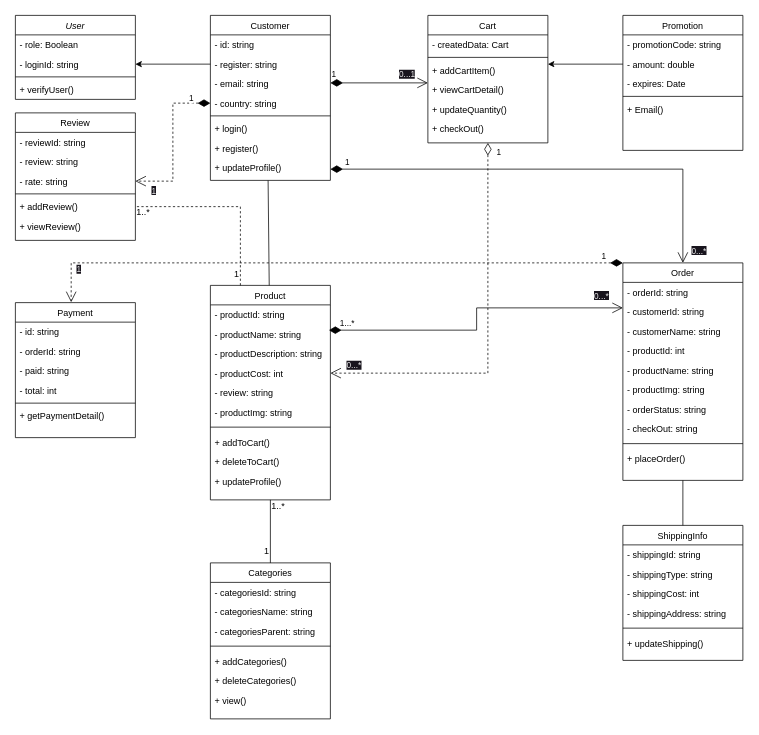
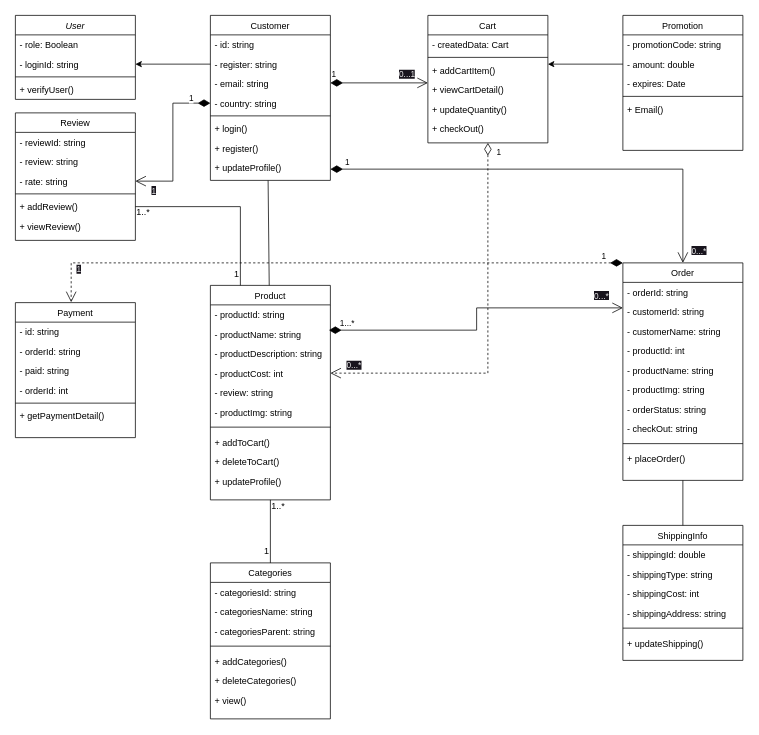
- <mxCell id="97" value="1" style="endArrow=open;html=1;endSize=12;startArrow=diamondThin;startSize=14;startFill=1;edgeStyle=orthogonalEdgeStyle;align=left;verticalAlign=bottom;rounded=0;entryX=1;entryY=0.5;entryDx=0;entryDy=0;dashed=1;" edge="1" parent="1" source="11" target="93"><mxGeometry x="-0.706" y="3" relative="1" as="geometry"><mxPoint x="450" y="120" as="sourcePoint" /><mxPoint x="580" y="120" as="targetPoint" /><mxPoint as="offset" /></mxGeometry></mxCell>
+ <mxCell id="97" value="1" style="endArrow=open;html=1;endSize=12;startArrow=diamondThin;startSize=14;startFill=1;edgeStyle=orthogonalEdgeStyle;align=left;verticalAlign=bottom;rounded=0;entryX=1;entryY=0.5;entryDx=0;entryDy=0;" edge="1" parent="1" source="11" target="93"><mxGeometry x="-0.706" y="3" relative="1" as="geometry"><mxPoint x="450" y="120" as="sourcePoint" /><mxPoint x="580" y="120" as="targetPoint" /><mxPoint as="offset" /></mxGeometry></mxCell>
- <mxCell id="99" value="" style="endArrow=none;html=1;rounded=0;entryX=1;entryY=0.5;entryDx=0;entryDy=0;exitX=0.25;exitY=0;exitDx=0;exitDy=0;dashed=1;" edge="1" parent="1" source="26" target="95"><mxGeometry width="50" height="50" relative="1" as="geometry"><mxPoint x="920" y="710" as="sourcePoint" /><mxPoint x="920" y="650" as="targetPoint" /><Array as="points"><mxPoint x="320" y="275" /></Array></mxGeometry></mxCell>
+ <mxCell id="99" value="" style="endArrow=none;html=1;rounded=0;entryX=1;entryY=0.5;entryDx=0;entryDy=0;exitX=0.25;exitY=0;exitDx=0;exitDy=0;" edge="1" parent="1" source="26" target="95"><mxGeometry width="50" height="50" relative="1" as="geometry"><mxPoint x="920" y="710" as="sourcePoint" /><mxPoint x="920" y="650" as="targetPoint" /><Array as="points"><mxPoint x="320" y="275" /></Array></mxGeometry></mxCell>
- <mxCell id="65" value="- total: int" style="text;align=left;verticalAlign=top;spacingLeft=4;spacingRight=4;overflow=hidden;rotatable=0;points=[[0,0.5],[1,0.5]];portConstraint=eastwest;rounded=0;shadow=0;html=0;" parent="61" vertex="1"><mxGeometry y="104" width="160" height="26" as="geometry" /></mxCell>
+ <mxCell id="65" value="- orderId: int" style="text;align=left;verticalAlign=top;spacingLeft=4;spacingRight=4;overflow=hidden;rotatable=0;points=[[0,0.5],[1,0.5]];portConstraint=eastwest;rounded=0;shadow=0;html=0;" parent="61" vertex="1"><mxGeometry y="104" width="160" height="26" as="geometry" /></mxCell>
- <mxCell id="81" value="- shippingId: string" style="text;align=left;verticalAlign=top;spacingLeft=4;spacingRight=4;overflow=hidden;rotatable=0;points=[[0,0.5],[1,0.5]];portConstraint=eastwest;" parent="80" vertex="1"><mxGeometry y="26" width="160" height="26" as="geometry" /></mxCell>
+ <mxCell id="81" value="- shippingId: double" style="text;align=left;verticalAlign=top;spacingLeft=4;spacingRight=4;overflow=hidden;rotatable=0;points=[[0,0.5],[1,0.5]];portConstraint=eastwest;" parent="80" vertex="1"><mxGeometry y="26" width="160" height="26" as="geometry" /></mxCell>
